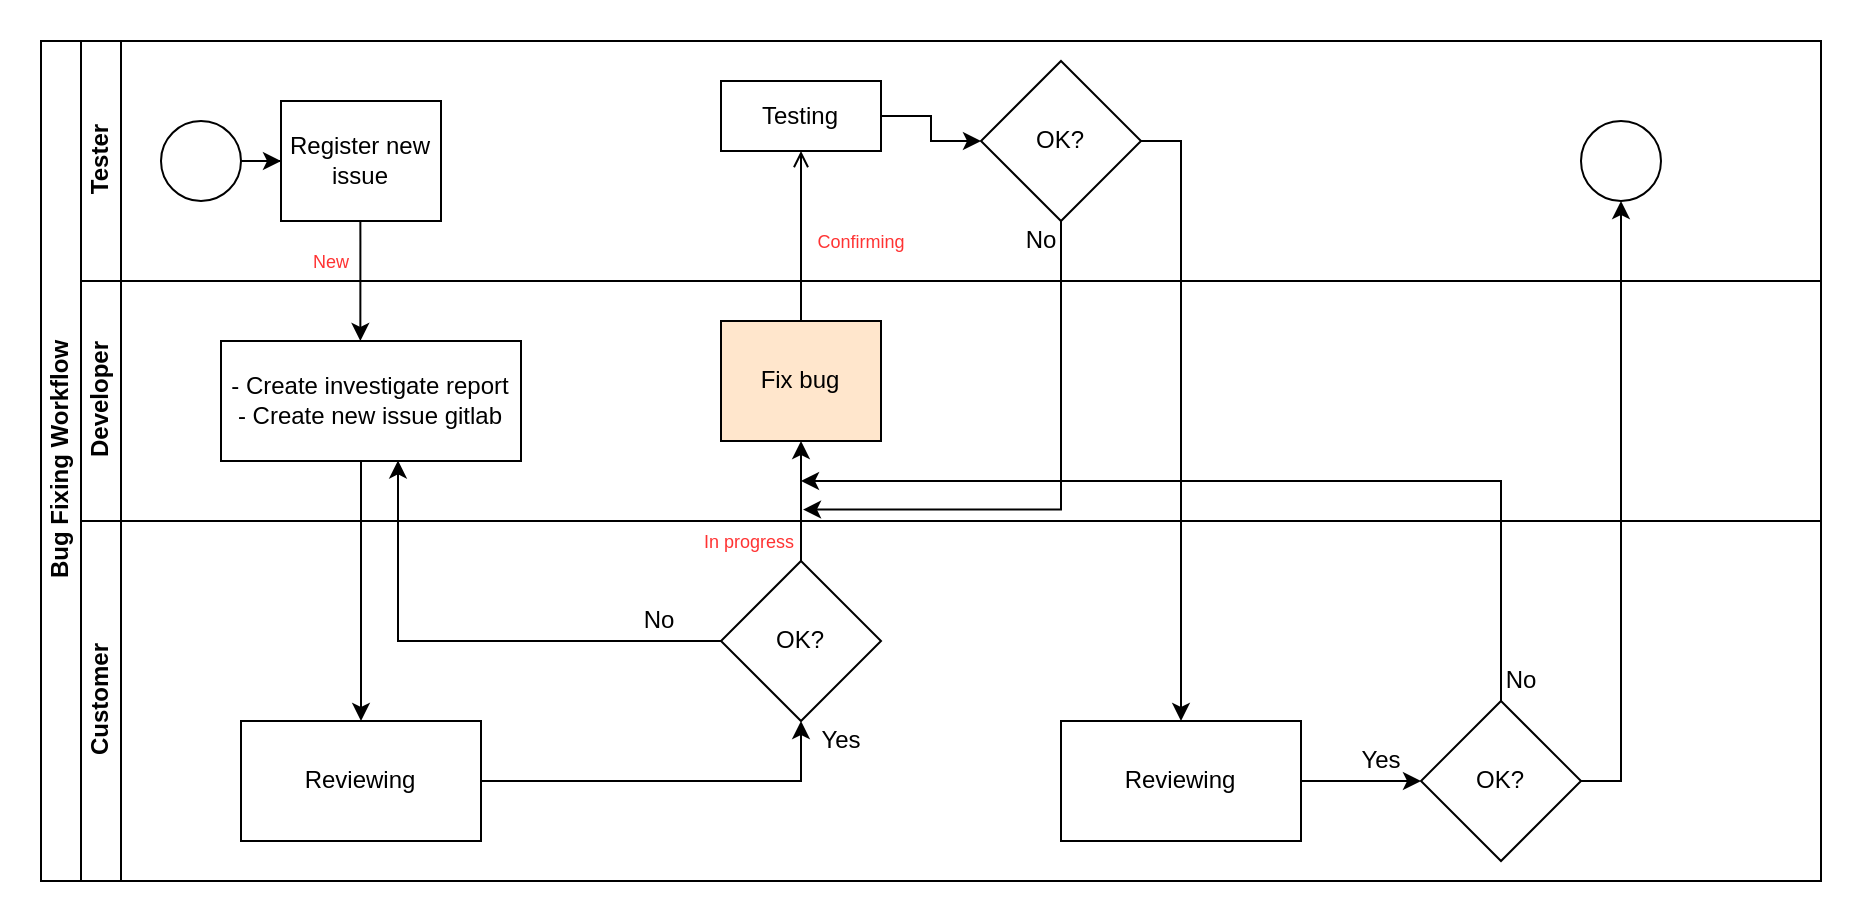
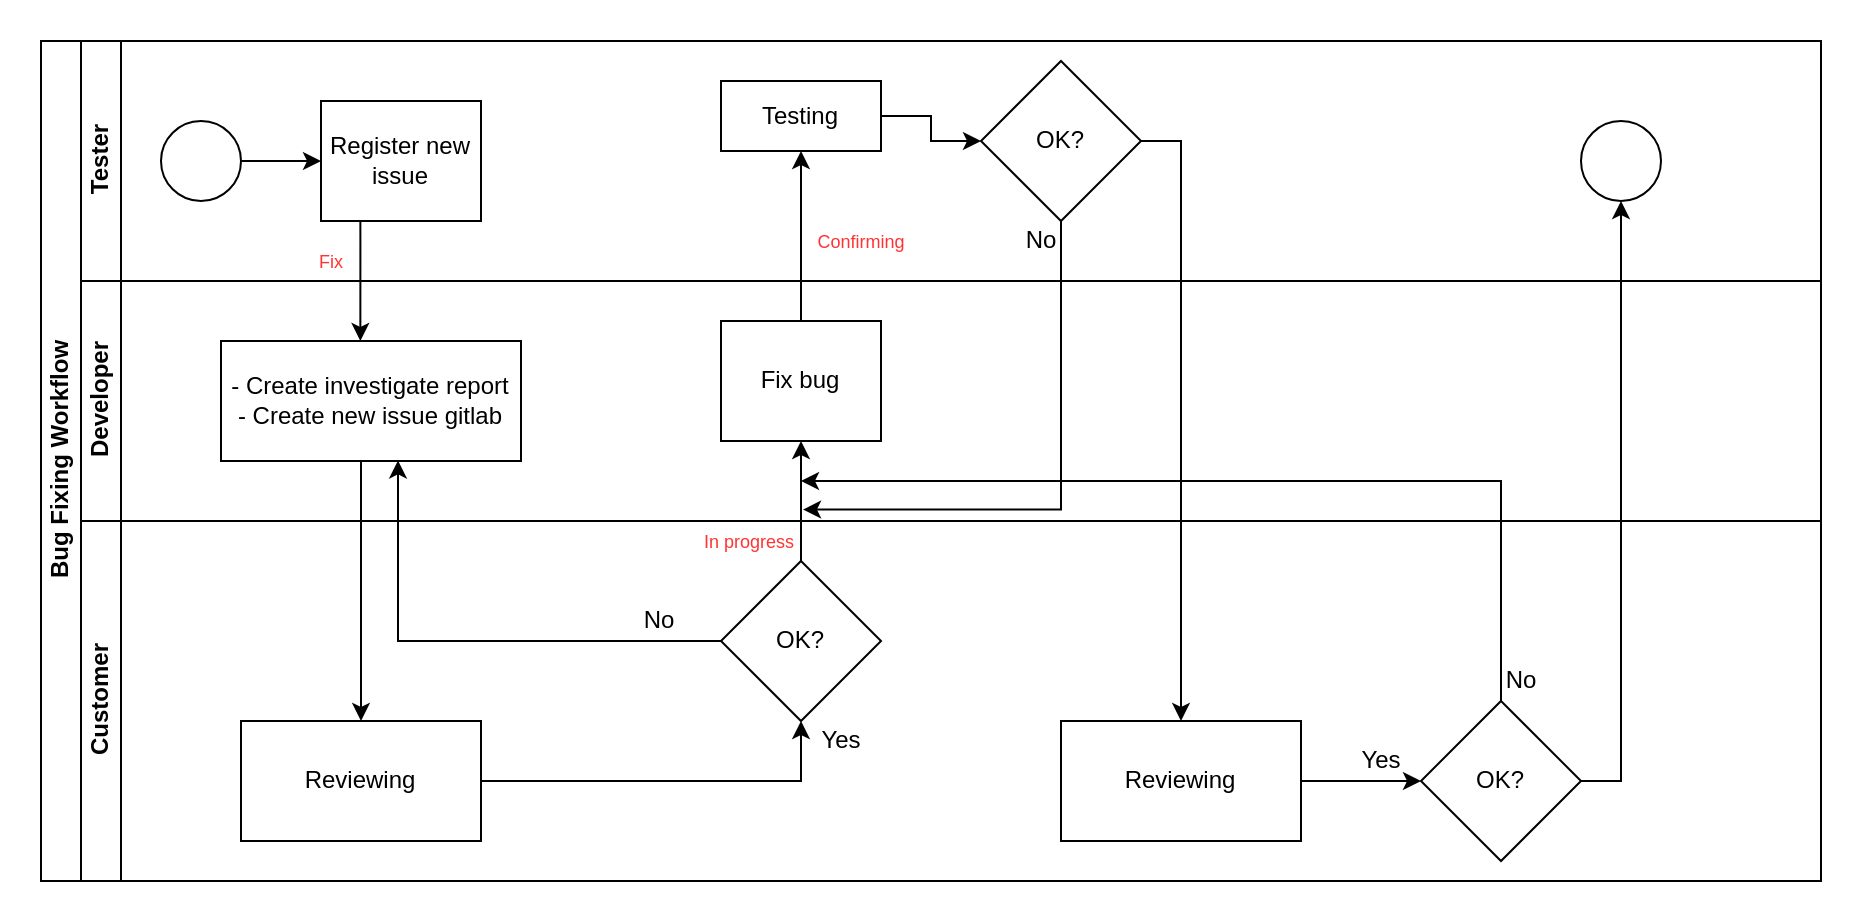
- <mxCell id="7" value="Register new issue" style="rounded=0;whiteSpace=wrap;html=1;fontFamily=Helvetica;fontSize=12;fontColor=#000000;align=center;" parent="4" vertex="1"><mxGeometry x="100" y="30" width="80" height="60" as="geometry" /></mxCell>
+ <mxCell id="7" value="Register new issue" style="rounded=0;whiteSpace=wrap;html=1;fontFamily=Helvetica;fontSize=12;fontColor=#000000;align=center;" parent="4" vertex="1"><mxGeometry x="120" y="30" width="80" height="60" as="geometry" /></mxCell>
- <mxCell id="31" style="edgeStyle=orthogonalEdgeStyle;rounded=0;orthogonalLoop=1;jettySize=auto;html=1;exitX=0.5;exitY=0;exitDx=0;exitDy=0;entryX=0.5;entryY=1;entryDx=0;entryDy=0;endArrow=open;" edge="1" parent="2" source="16" target="9"><mxGeometry relative="1" as="geometry" /></mxCell>
+ <mxCell id="31" style="edgeStyle=orthogonalEdgeStyle;rounded=0;orthogonalLoop=1;jettySize=auto;html=1;exitX=0.5;exitY=0;exitDx=0;exitDy=0;entryX=0.5;entryY=1;entryDx=0;entryDy=0;" edge="1" parent="2" source="16" target="9"><mxGeometry relative="1" as="geometry" /></mxCell>
- <mxCell id="12" value="&lt;font style=&quot;font-size: 9px&quot; color=&quot;#ff3333&quot;&gt;New&lt;/font&gt;" style="text;html=1;align=center;verticalAlign=middle;resizable=0;points=[];autosize=1;" vertex="1" parent="4"><mxGeometry x="110" y="100" width="30" height="20" as="geometry" /></mxCell>
+ <mxCell id="12" value="&lt;font style=&quot;font-size: 9px&quot; color=&quot;#ff3333&quot;&gt;Fix&lt;/font&gt;" style="text;html=1;align=center;verticalAlign=middle;resizable=0;points=[];autosize=1;" vertex="1" parent="4"><mxGeometry x="110" y="100" width="30" height="20" as="geometry" /></mxCell>
- <mxCell id="16" value="Fix bug" style="rounded=0;whiteSpace=wrap;html=1;fontFamily=Helvetica;fontSize=12;fontColor=#000000;align=center;fillColor=#ffe6cc;" vertex="1" parent="14"><mxGeometry x="320" y="20" width="80" height="60" as="geometry" /></mxCell>
+ <mxCell id="16" value="Fix bug" style="rounded=0;whiteSpace=wrap;html=1;fontFamily=Helvetica;fontSize=12;fontColor=#000000;align=center;" vertex="1" parent="14"><mxGeometry x="320" y="20" width="80" height="60" as="geometry" /></mxCell>
